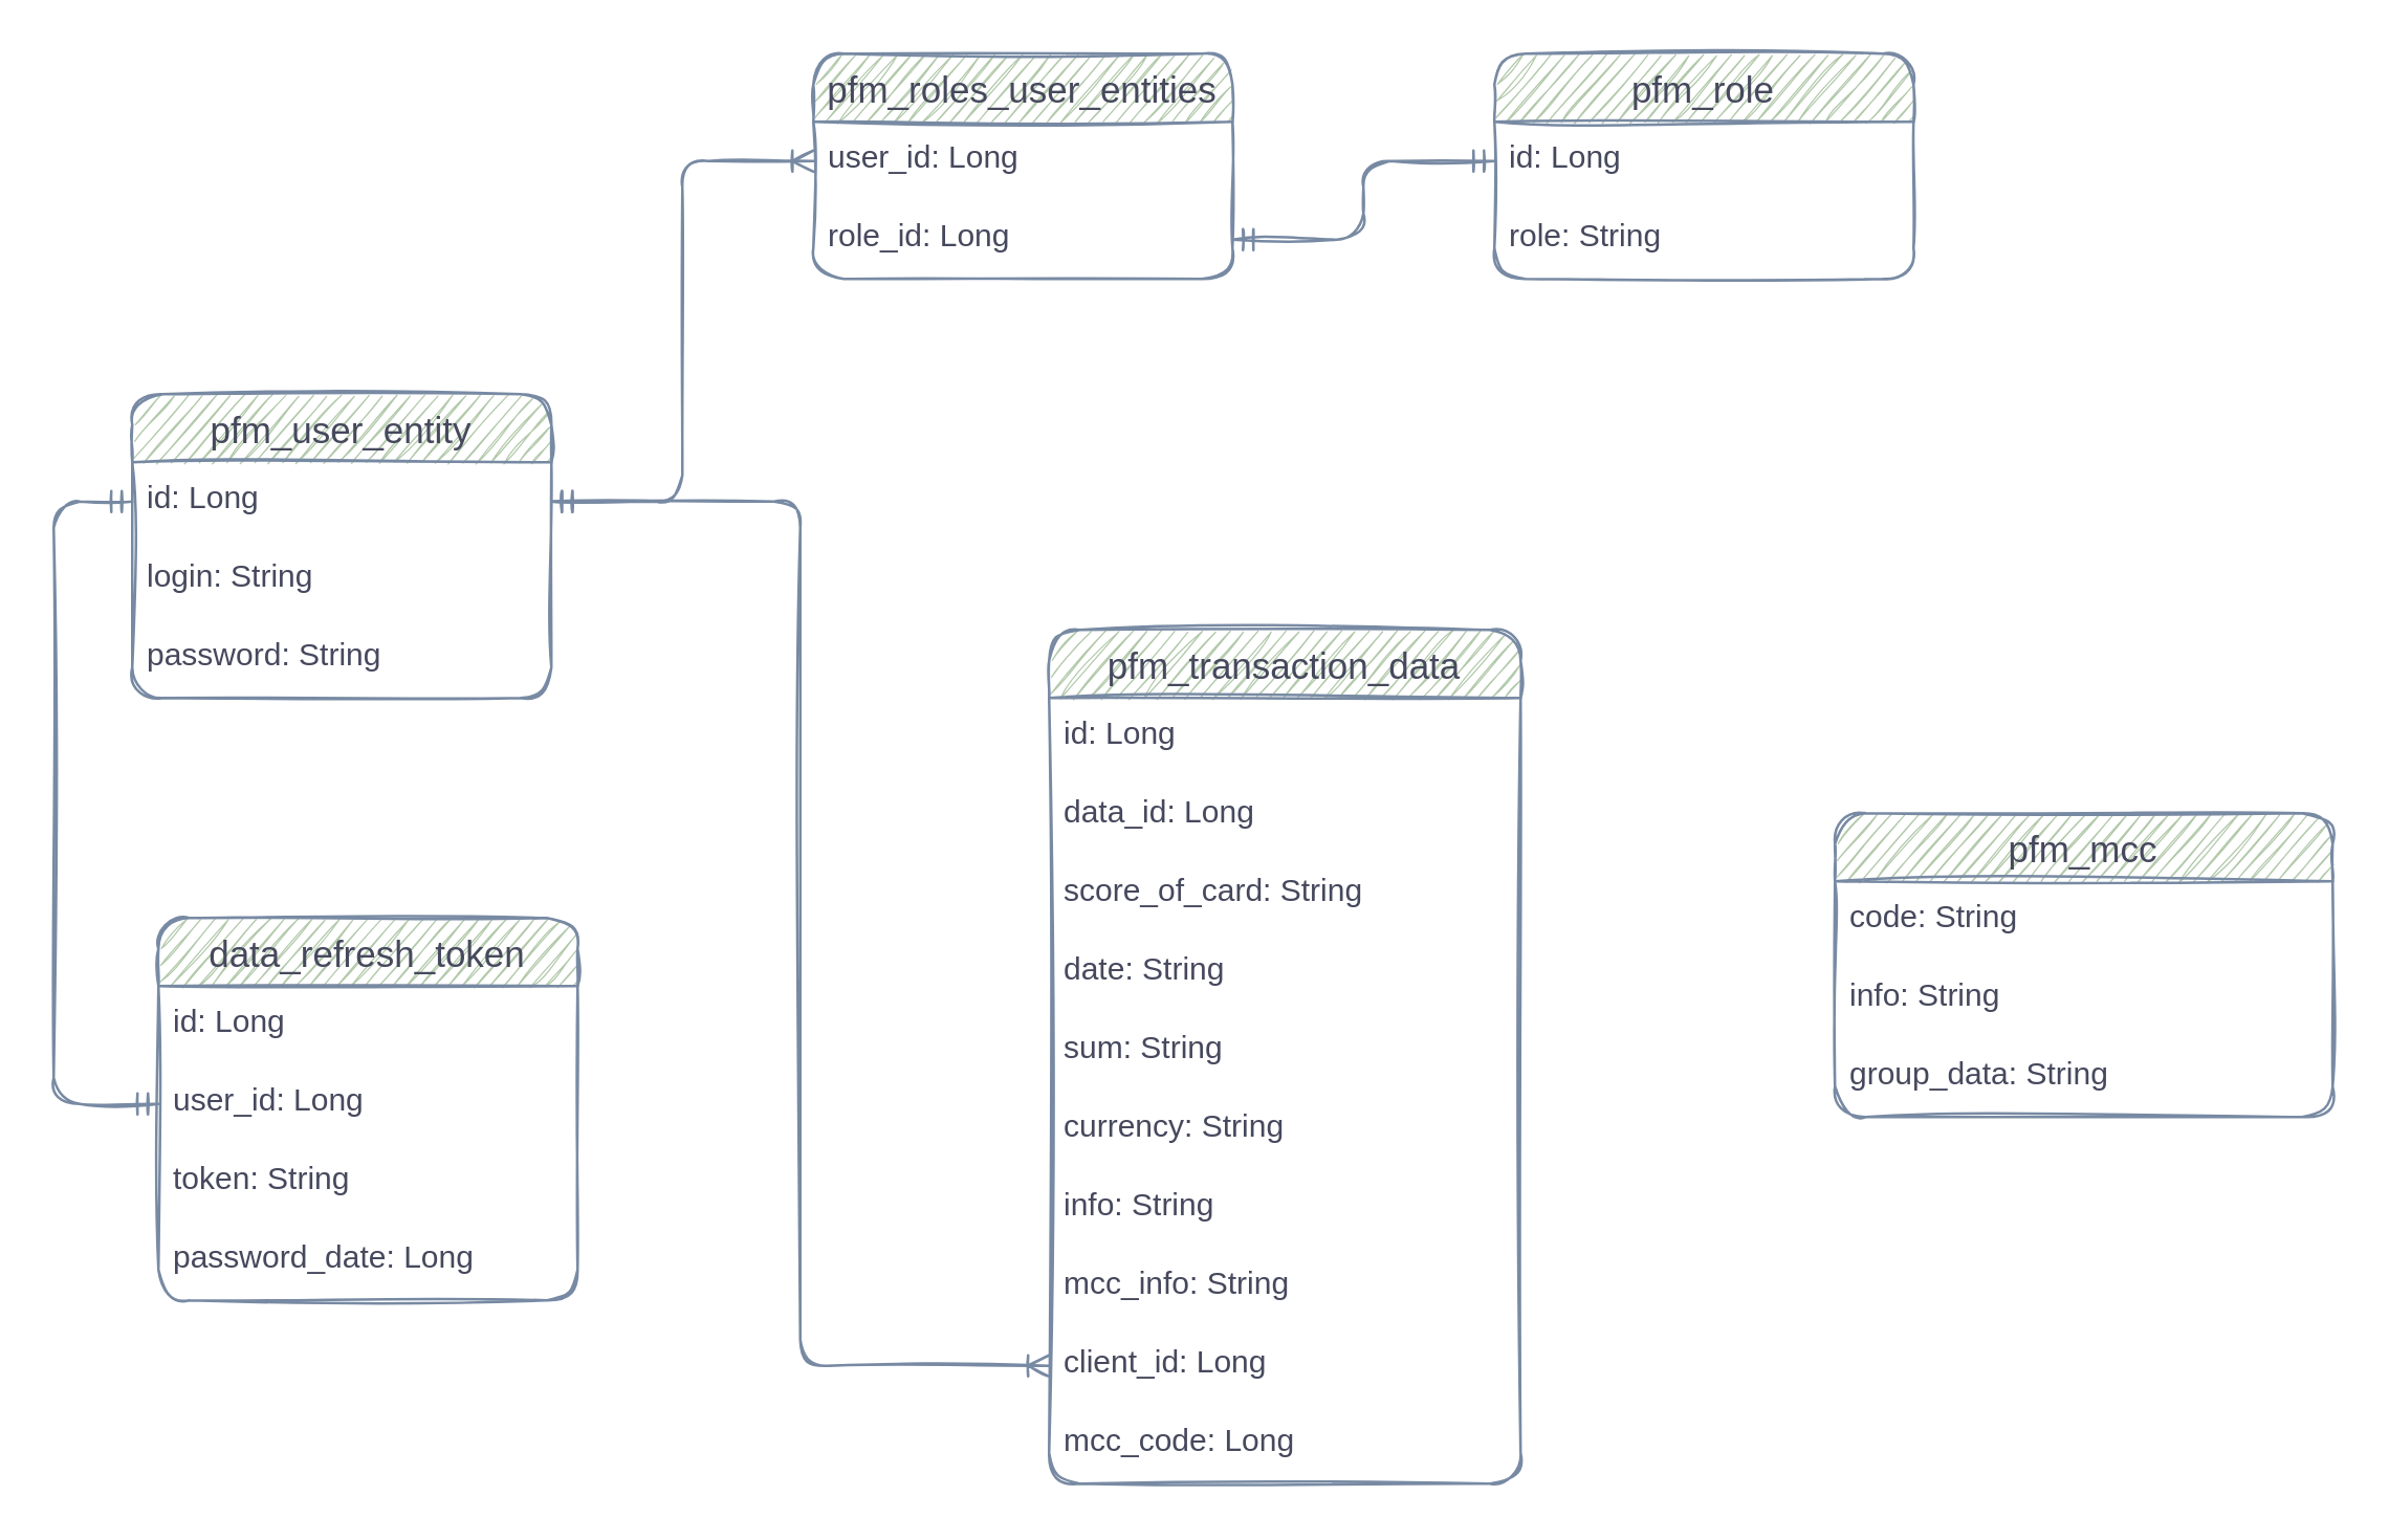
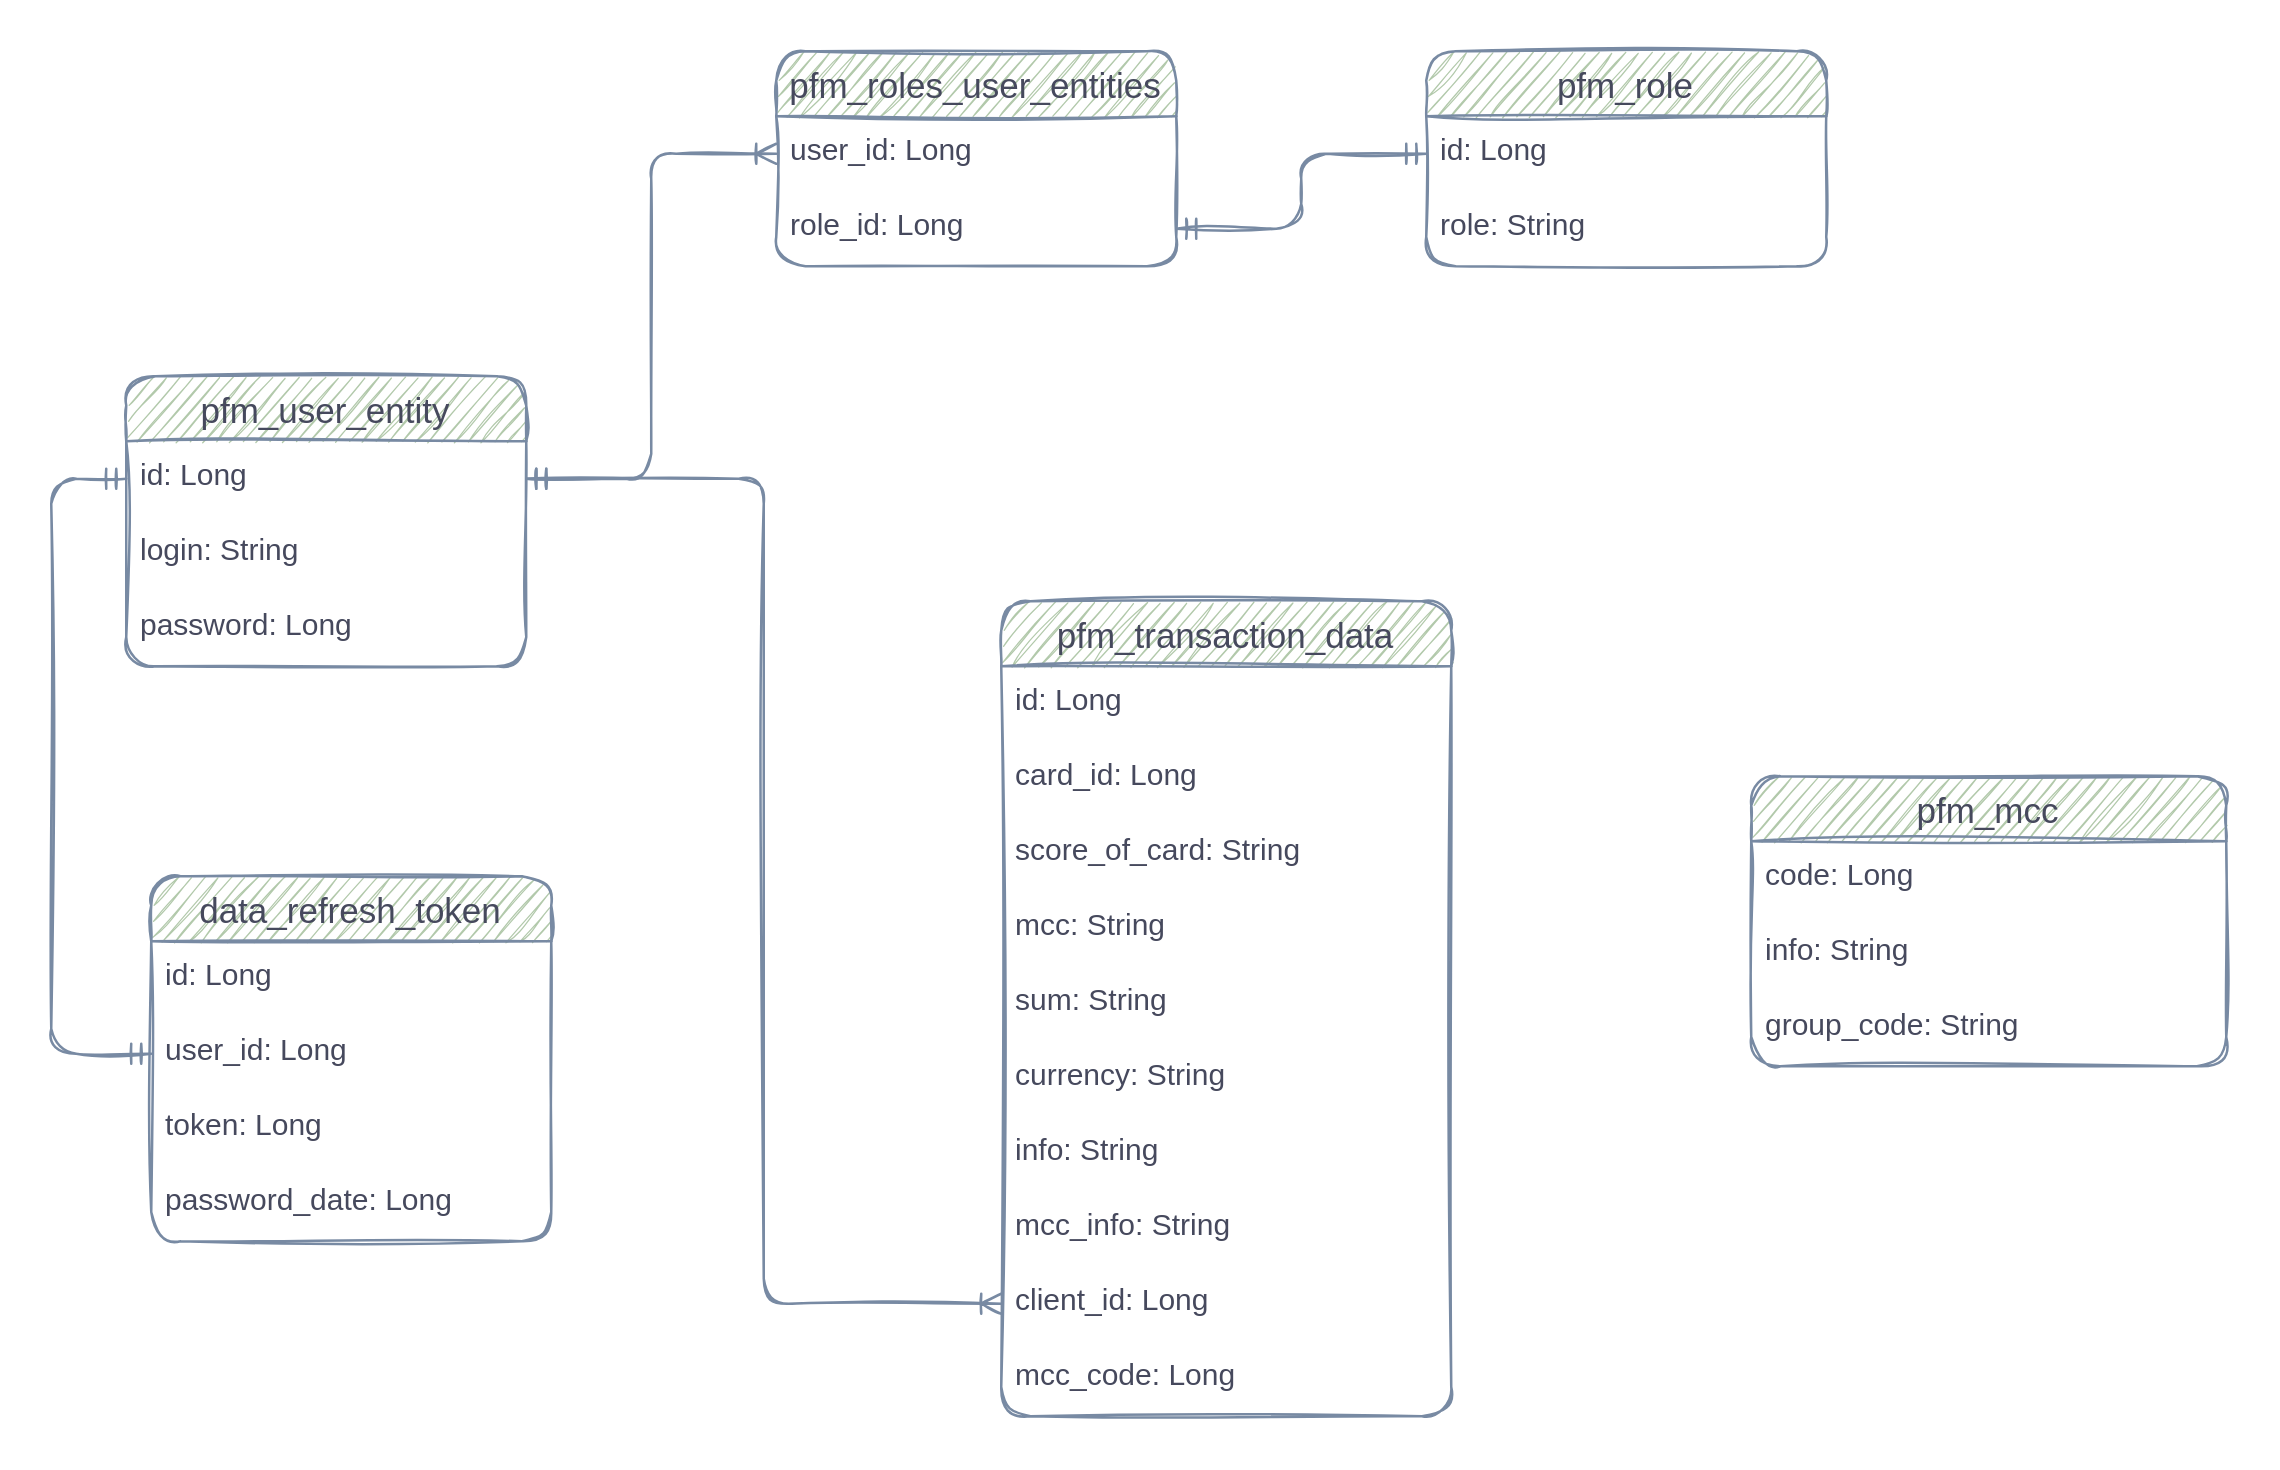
- <mxCell id="23" value="password: String" style="text;strokeColor=none;fillColor=none;spacingLeft=4;spacingRight=4;overflow=hidden;rotatable=0;points=[[0,0.5],[1,0.5]];portConstraint=eastwest;fontSize=12;sketch=1;fontColor=#46495D;rounded=1;" vertex="1" parent="20"><mxGeometry y="86" width="160" height="30" as="geometry" /></mxCell>
+ <mxCell id="23" value="password: Long" style="text;strokeColor=none;fillColor=none;spacingLeft=4;spacingRight=4;overflow=hidden;rotatable=0;points=[[0,0.5],[1,0.5]];portConstraint=eastwest;fontSize=12;sketch=1;fontColor=#46495D;rounded=1;" vertex="1" parent="20"><mxGeometry y="86" width="160" height="30" as="geometry" /></mxCell>
- <mxCell id="11" value="data_id: Long" style="text;strokeColor=none;fillColor=none;spacingLeft=4;spacingRight=4;overflow=hidden;rotatable=0;points=[[0,0.5],[1,0.5]];portConstraint=eastwest;fontSize=12;sketch=1;fontColor=#46495D;rounded=1;" vertex="1" parent="9"><mxGeometry y="56" width="180" height="30" as="geometry" /></mxCell>
+ <mxCell id="11" value="card_id: Long" style="text;strokeColor=none;fillColor=none;spacingLeft=4;spacingRight=4;overflow=hidden;rotatable=0;points=[[0,0.5],[1,0.5]];portConstraint=eastwest;fontSize=12;sketch=1;fontColor=#46495D;rounded=1;" vertex="1" parent="9"><mxGeometry y="56" width="180" height="30" as="geometry" /></mxCell>
- <mxCell id="3" value="code: String" style="text;strokeColor=none;fillColor=none;spacingLeft=4;spacingRight=4;overflow=hidden;rotatable=0;points=[[0,0.5],[1,0.5]];portConstraint=eastwest;fontSize=12;sketch=1;fontColor=#46495D;rounded=1;" vertex="1" parent="2"><mxGeometry y="26" width="190" height="30" as="geometry" /></mxCell>
+ <mxCell id="3" value="code: Long" style="text;strokeColor=none;fillColor=none;spacingLeft=4;spacingRight=4;overflow=hidden;rotatable=0;points=[[0,0.5],[1,0.5]];portConstraint=eastwest;fontSize=12;sketch=1;fontColor=#46495D;rounded=1;" vertex="1" parent="2"><mxGeometry y="26" width="190" height="30" as="geometry" /></mxCell>
- <mxCell id="13" value="date: String" style="text;strokeColor=none;fillColor=none;spacingLeft=4;spacingRight=4;overflow=hidden;rotatable=0;points=[[0,0.5],[1,0.5]];portConstraint=eastwest;fontSize=12;sketch=1;fontColor=#46495D;rounded=1;" vertex="1" parent="9"><mxGeometry y="116" width="180" height="30" as="geometry" /></mxCell>
+ <mxCell id="13" value="mcc: String" style="text;strokeColor=none;fillColor=none;spacingLeft=4;spacingRight=4;overflow=hidden;rotatable=0;points=[[0,0.5],[1,0.5]];portConstraint=eastwest;fontSize=12;sketch=1;fontColor=#46495D;rounded=1;" vertex="1" parent="9"><mxGeometry y="116" width="180" height="30" as="geometry" /></mxCell>
- <mxCell id="5" value="group_data: String" style="text;strokeColor=none;fillColor=none;spacingLeft=4;spacingRight=4;overflow=hidden;rotatable=0;points=[[0,0.5],[1,0.5]];portConstraint=eastwest;fontSize=12;sketch=1;fontColor=#46495D;rounded=1;" vertex="1" parent="2"><mxGeometry y="86" width="190" height="30" as="geometry" /></mxCell>
+ <mxCell id="5" value="group_code: String" style="text;strokeColor=none;fillColor=none;spacingLeft=4;spacingRight=4;overflow=hidden;rotatable=0;points=[[0,0.5],[1,0.5]];portConstraint=eastwest;fontSize=12;sketch=1;fontColor=#46495D;rounded=1;" vertex="1" parent="2"><mxGeometry y="86" width="190" height="30" as="geometry" /></mxCell>
- <mxCell id="30" value="token: String" style="text;strokeColor=none;fillColor=none;spacingLeft=4;spacingRight=4;overflow=hidden;rotatable=0;points=[[0,0.5],[1,0.5]];portConstraint=eastwest;fontSize=12;sketch=1;fontColor=#46495D;rounded=1;" vertex="1" parent="27"><mxGeometry y="86" width="160" height="30" as="geometry" /></mxCell>
+ <mxCell id="30" value="token: Long" style="text;strokeColor=none;fillColor=none;spacingLeft=4;spacingRight=4;overflow=hidden;rotatable=0;points=[[0,0.5],[1,0.5]];portConstraint=eastwest;fontSize=12;sketch=1;fontColor=#46495D;rounded=1;" vertex="1" parent="27"><mxGeometry y="86" width="160" height="30" as="geometry" /></mxCell>
